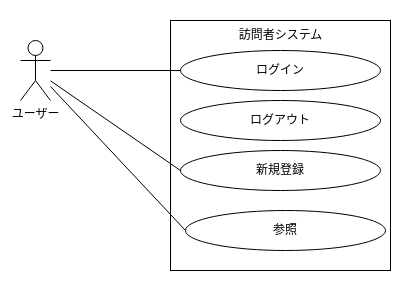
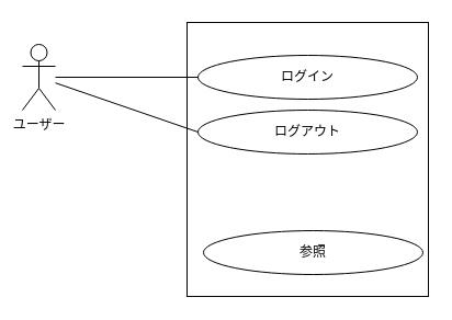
- <mxCell id="4" value="訪問者システム" style="text;html=1;align=center;verticalAlign=middle;resizable=0;points=[];autosize=1;strokeColor=none;fillColor=none;" vertex="1" parent="1"><mxGeometry x="225" y="20" width="110" height="30" as="geometry" /></mxCell>
+ <mxCell id="12" value="" style="endArrow=none;html=1;rounded=0;entryX=0;entryY=0.5;entryDx=0;entryDy=0;" edge="1" parent="1" source="2" target="8"><mxGeometry width="50" height="50" relative="1" as="geometry"><mxPoint x="110" y="213" as="sourcePoint" /><mxPoint x="285" y="160" as="targetPoint" /></mxGeometry></mxCell>
- <mxCell id="11" value="" style="endArrow=none;html=1;rounded=0;entryX=0;entryY=0.5;entryDx=0;entryDy=0;" edge="1" parent="1" source="2" target="7"><mxGeometry width="50" height="50" relative="1" as="geometry"><mxPoint x="110" y="213" as="sourcePoint" /><mxPoint x="285" y="160" as="targetPoint" /></mxGeometry></mxCell>
- <mxCell id="10" value="" style="endArrow=none;html=1;rounded=0;entryX=0;entryY=0.5;entryDx=0;entryDy=0;" edge="1" parent="1" source="2" target="6"><mxGeometry width="50" height="50" relative="1" as="geometry"><mxPoint x="110" y="213" as="sourcePoint" /><mxPoint x="285" y="160" as="targetPoint" /></mxGeometry></mxCell>
- <mxCell id="7" value="新規登録" style="ellipse;whiteSpace=wrap;html=1;" vertex="1" parent="1"><mxGeometry x="180" y="150" width="200" height="40" as="geometry" /></mxCell>
